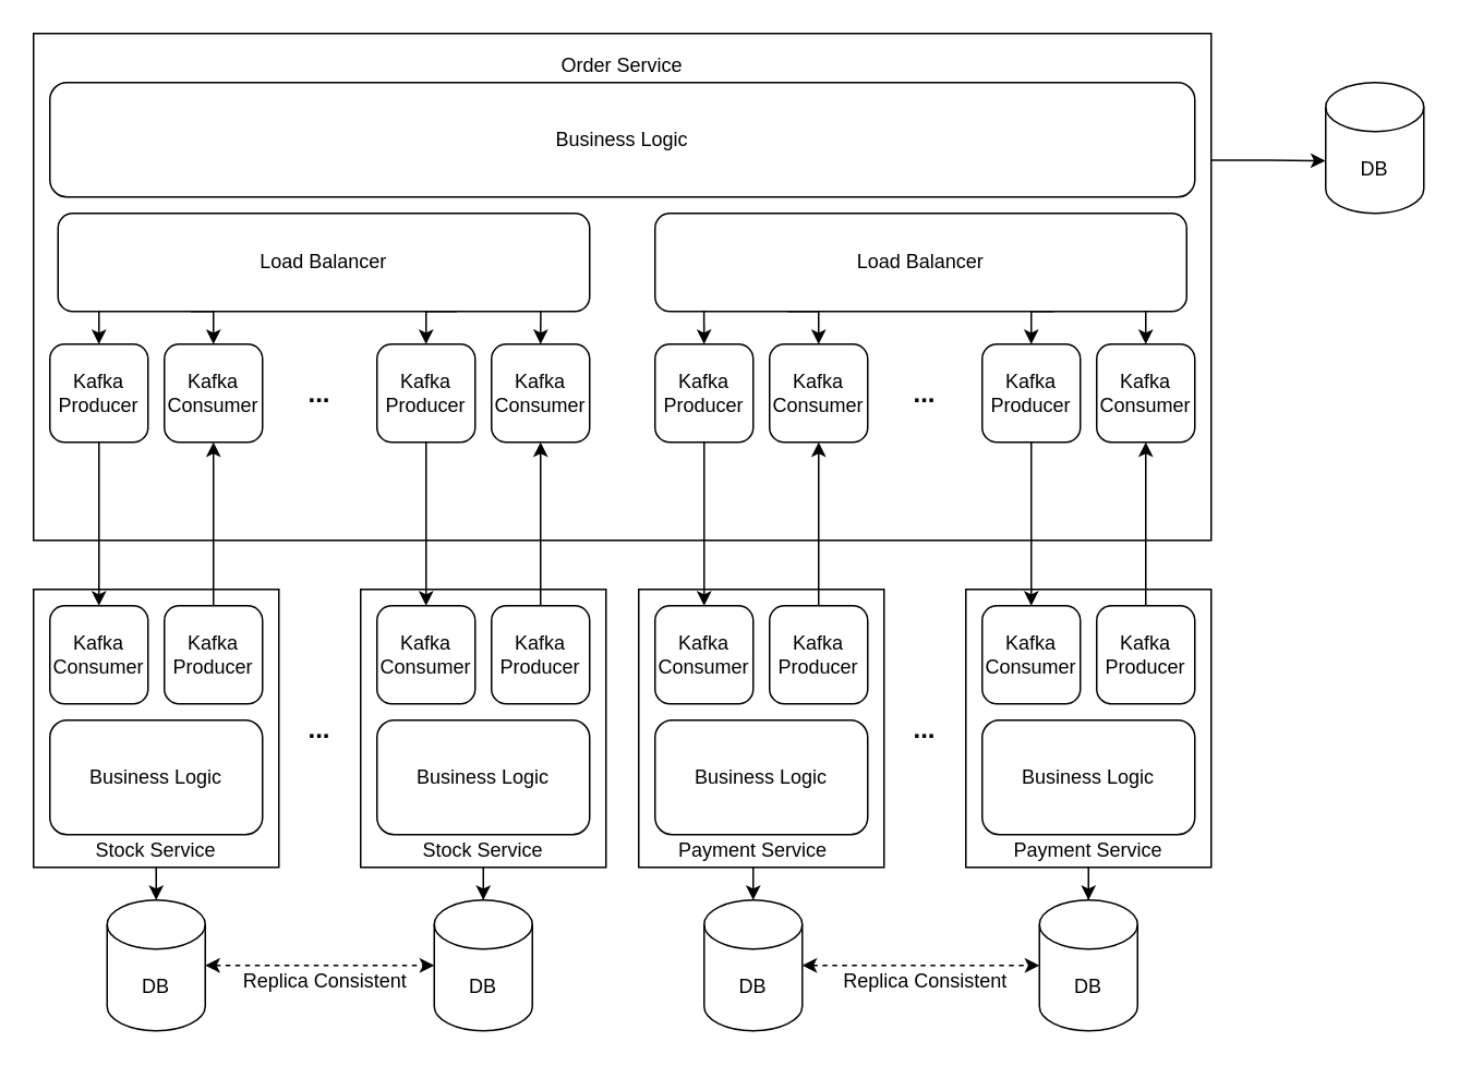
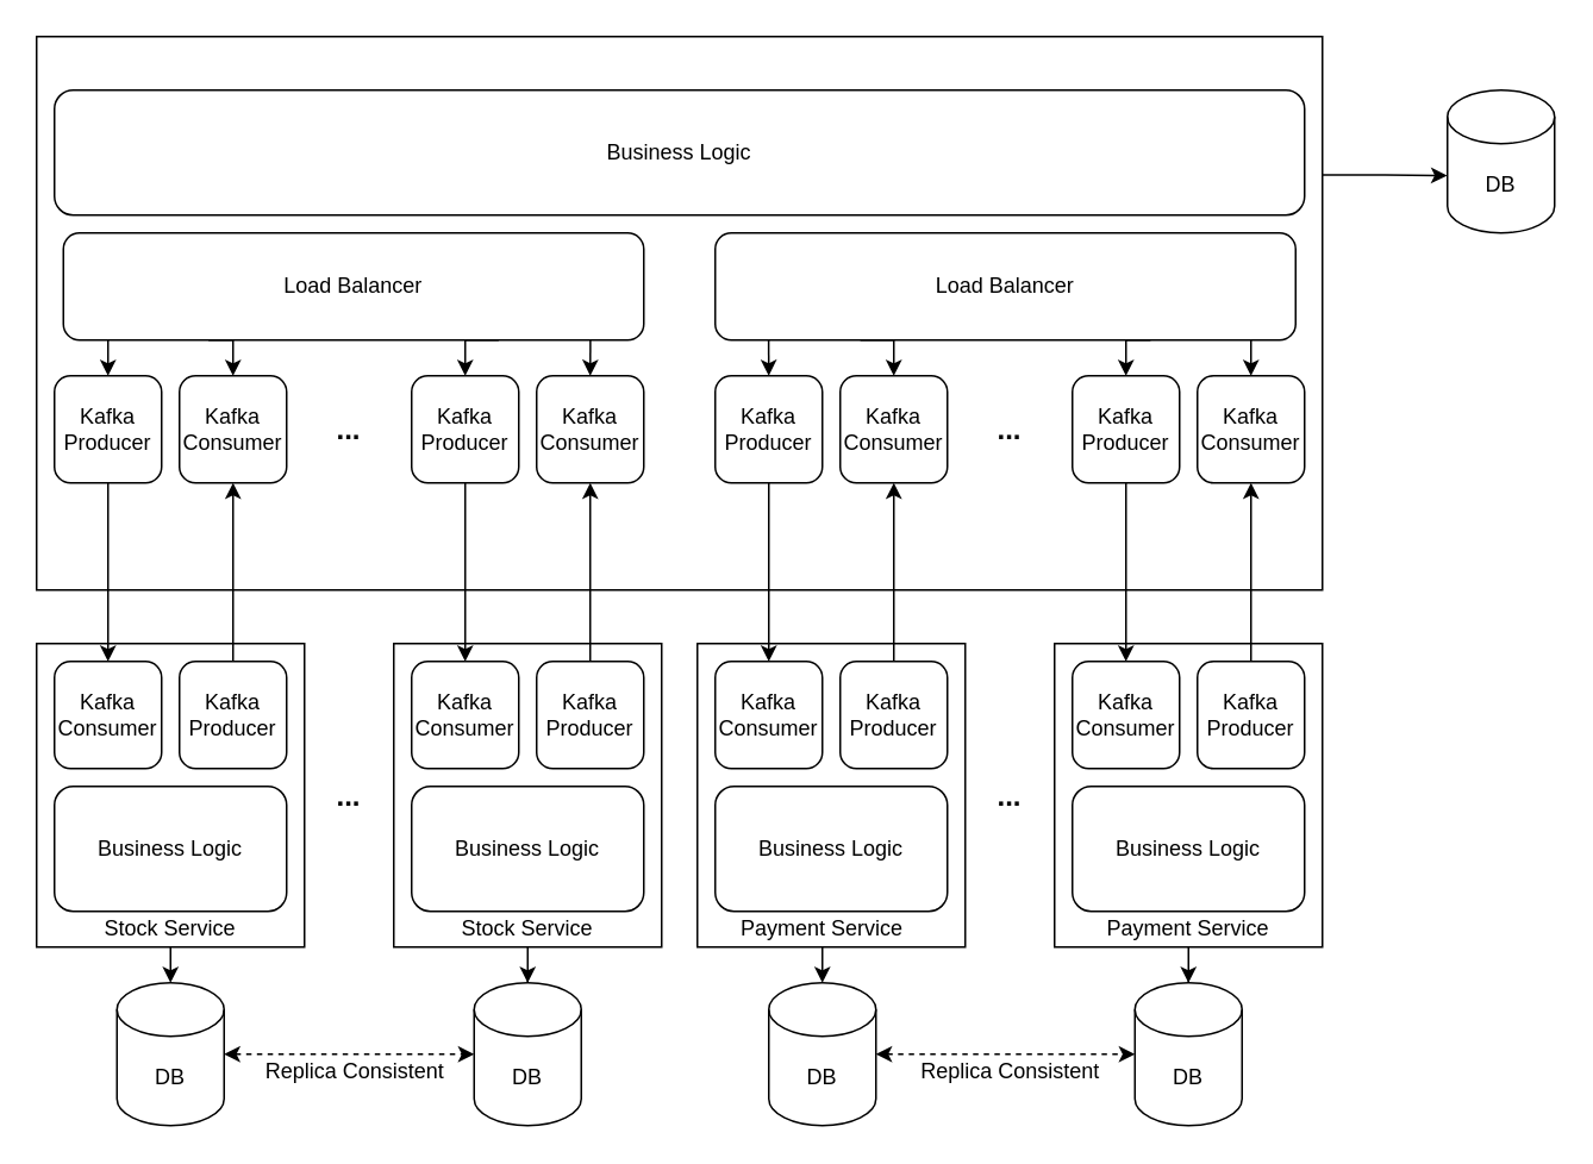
- <mxCell id="5" value="Order Service" style="text;html=1;strokeColor=none;fillColor=none;align=center;verticalAlign=middle;whiteSpace=wrap;rounded=0;" vertex="1" parent="1"><mxGeometry x="330" y="30" width="100" height="20" as="geometry" /></mxCell>
